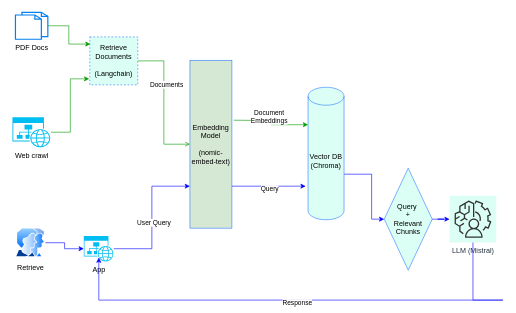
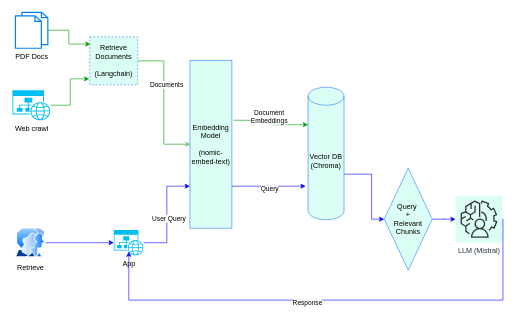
- <mxCell id="3" value="PDF Docs" style="html=1;verticalLabelPosition=bottom;align=center;labelBackgroundColor=#ffffff;verticalAlign=top;strokeWidth=2;strokeColor=#0080F0;shadow=0;dashed=0;shape=mxgraph.ios7.icons.documents;" vertex="1" parent="1"><mxGeometry x="25" y="20" width="54" height="45" as="geometry" /></mxCell>
+ <mxCell id="3" value="PDF Docs" style="html=1;verticalLabelPosition=bottom;align=center;labelBackgroundColor=#ffffff;verticalAlign=top;strokeWidth=2;strokeColor=#0080F0;shadow=0;dashed=0;shape=mxgraph.ios7.icons.documents;" vertex="1" parent="1"><mxGeometry x="25" y="20" width="54" height="60" as="geometry" /></mxCell>
- <mxCell id="4" value="Web crawl" style="verticalLabelPosition=bottom;html=1;verticalAlign=top;align=center;strokeColor=none;fillColor=#00BEF2;shape=mxgraph.azure.website_generic;pointerEvents=1;" vertex="1" parent="1"><mxGeometry x="20" y="195" width="64" height="50" as="geometry" /></mxCell>
+ <mxCell id="4" value="Web crawl" style="verticalLabelPosition=bottom;html=1;verticalAlign=top;align=center;strokeColor=none;fillColor=#00BEF2;shape=mxgraph.azure.website_generic;pointerEvents=1;" vertex="1" parent="1"><mxGeometry x="20" y="150" width="64" height="50" as="geometry" /></mxCell>
- <mxCell id="18" value="Embedding Model&lt;br&gt;&lt;br&gt;(nomic-embed-text)" style="rounded=0;whiteSpace=wrap;html=1;strokeColor=#2E7BFF;fillColor=#d5e8d4;" vertex="1" parent="1"><mxGeometry x="316" y="100" width="70" height="280" as="geometry" /></mxCell>
+ <mxCell id="18" value="Embedding Model&lt;br&gt;&lt;br&gt;(nomic-embed-text)" style="rounded=0;whiteSpace=wrap;html=1;strokeColor=#2E7BFF;fillColor=#DBFFF5;" vertex="1" parent="1"><mxGeometry x="316" y="100" width="70" height="280" as="geometry" /></mxCell>
- <mxCell id="2" value="LLM (Mistral)" style="sketch=0;points=[[0,0,0],[0.25,0,0],[0.5,0,0],[0.75,0,0],[1,0,0],[0,1,0],[0.25,1,0],[0.5,1,0],[0.75,1,0],[1,1,0],[0,0.25,0],[0,0.5,0],[0,0.75,0],[1,0.25,0],[1,0.5,0],[1,0.75,0]];outlineConnect=0;fontColor=#232F3E;fillColor=#DBFFF5;strokeColor=#333333;dashed=0;verticalLabelPosition=bottom;verticalAlign=top;align=center;html=1;fontSize=12;fontStyle=0;aspect=fixed;shape=mxgraph.aws4.resourceIcon;resIcon=mxgraph.aws4.augmented_ai;" vertex="1" parent="1"><mxGeometry x="749" y="326" width="78" height="78" as="geometry" /></mxCell>
+ <mxCell id="2" value="LLM (Mistral)" style="sketch=0;points=[[0,0,0],[0.25,0,0],[0.5,0,0],[0.75,0,0],[1,0,0],[0,1,0],[0.25,1,0],[0.5,1,0],[0.75,1,0],[1,1,0],[0,0.25,0],[0,0.5,0],[0,0.75,0],[1,0.25,0],[1,0.5,0],[1,0.75,0]];outlineConnect=0;fontColor=#232F3E;fillColor=#DBFFF5;strokeColor=#333333;dashed=0;verticalLabelPosition=bottom;verticalAlign=top;align=center;html=1;fontSize=12;fontStyle=0;aspect=fixed;shape=mxgraph.aws4.resourceIcon;resIcon=mxgraph.aws4.augmented_ai;" vertex="1" parent="1"><mxGeometry x="759" y="326" width="78" height="78" as="geometry" /></mxCell>
- <mxCell id="12" value="App&lt;div&gt;&lt;br&gt;&lt;/div&gt;" style="verticalLabelPosition=bottom;html=1;verticalAlign=top;align=center;strokeColor=none;fillColor=#00BEF2;shape=mxgraph.azure.website_generic;pointerEvents=1;" vertex="1" parent="1"><mxGeometry x="139" y="393" width="50" height="42.5" as="geometry" /></mxCell>
+ <mxCell id="12" value="App&lt;div&gt;&lt;br&gt;&lt;/div&gt;" style="verticalLabelPosition=bottom;html=1;verticalAlign=top;align=center;strokeColor=none;fillColor=#00BEF2;shape=mxgraph.azure.website_generic;pointerEvents=1;" vertex="1" parent="1"><mxGeometry x="189" y="383" width="50" height="42.5" as="geometry" /></mxCell>
